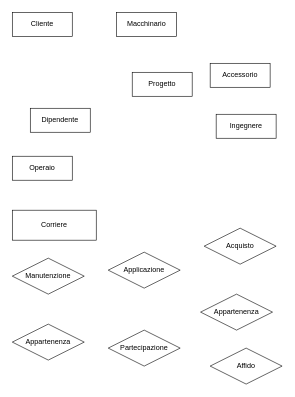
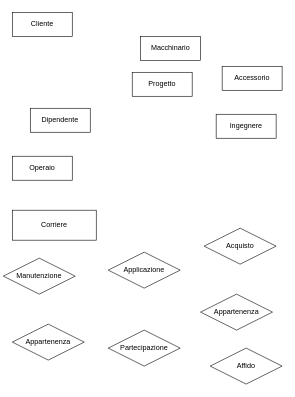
- <mxCell id="3" value="Macchinario" style="whiteSpace=wrap;html=1;align=center;" parent="1" vertex="1"><mxGeometry x="194" y="20" width="100" height="40" as="geometry" /></mxCell>
+ <mxCell id="3" value="Macchinario" style="whiteSpace=wrap;html=1;align=center;" parent="1" vertex="1"><mxGeometry x="234" y="60" width="100" height="40" as="geometry" /></mxCell>
- <mxCell id="4" value="Accessorio" style="whiteSpace=wrap;html=1;align=center;" parent="1" vertex="1"><mxGeometry x="350" y="105" width="100" height="40" as="geometry" /></mxCell>
+ <mxCell id="4" value="Accessorio" style="whiteSpace=wrap;html=1;align=center;" parent="1" vertex="1"><mxGeometry x="370" y="110" width="100" height="40" as="geometry" /></mxCell>
- <mxCell id="11" value="Manutenzione" style="shape=rhombus;perimeter=rhombusPerimeter;whiteSpace=wrap;html=1;align=center;" parent="1" vertex="1"><mxGeometry x="20" y="430" width="120" height="60" as="geometry" /></mxCell>
+ <mxCell id="11" value="Manutenzione" style="shape=rhombus;perimeter=rhombusPerimeter;whiteSpace=wrap;html=1;align=center;" parent="1" vertex="1"><mxGeometry x="5" y="430" width="120" height="60" as="geometry" /></mxCell>
